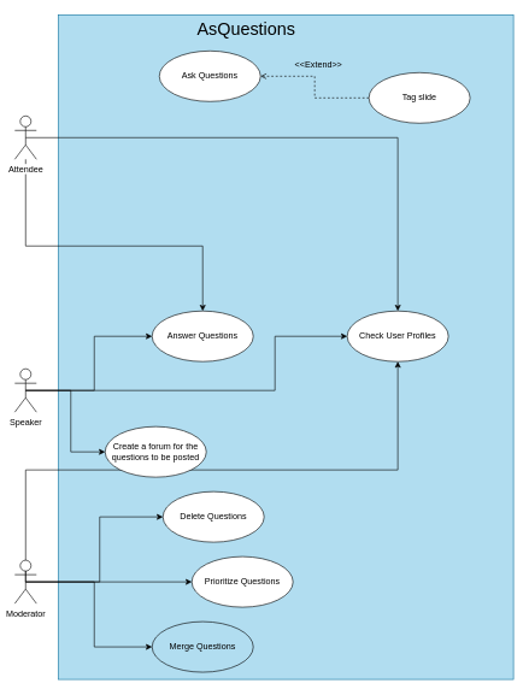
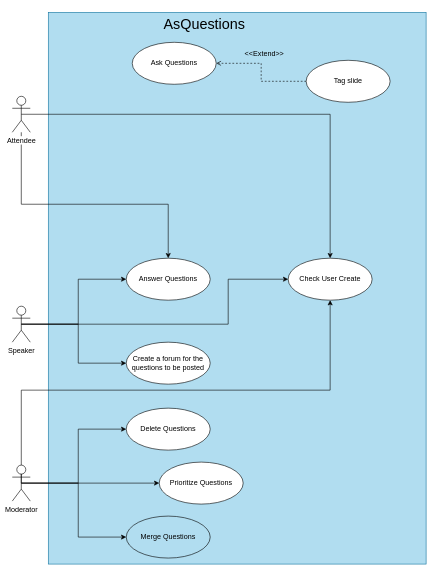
- <mxCell id="24" value="Check User Profiles" style="ellipse;whiteSpace=wrap;html=1;" vertex="1" parent="1"><mxGeometry x="480" y="430" width="140" height="70" as="geometry" /></mxCell>
+ <mxCell id="24" value="Check User Create" style="ellipse;whiteSpace=wrap;html=1;" vertex="1" parent="1"><mxGeometry x="480" y="430" width="140" height="70" as="geometry" /></mxCell>
- <mxCell id="20" value="Create a forum for the questions to be posted" style="ellipse;whiteSpace=wrap;html=1;" parent="1" vertex="1"><mxGeometry x="145" y="590" width="140" height="70" as="geometry" /></mxCell>
+ <mxCell id="20" value="Create a forum for the questions to be posted" style="ellipse;whiteSpace=wrap;html=1;" parent="1" vertex="1"><mxGeometry x="210" y="570" width="140" height="70" as="geometry" /></mxCell>
- <mxCell id="13" value="Delete Questions" style="ellipse;whiteSpace=wrap;html=1;" parent="1" vertex="1"><mxGeometry x="225" y="680" width="140" height="70" as="geometry" /></mxCell>
+ <mxCell id="13" value="Delete Questions" style="ellipse;whiteSpace=wrap;html=1;" parent="1" vertex="1"><mxGeometry x="210" y="680" width="140" height="70" as="geometry" /></mxCell>
